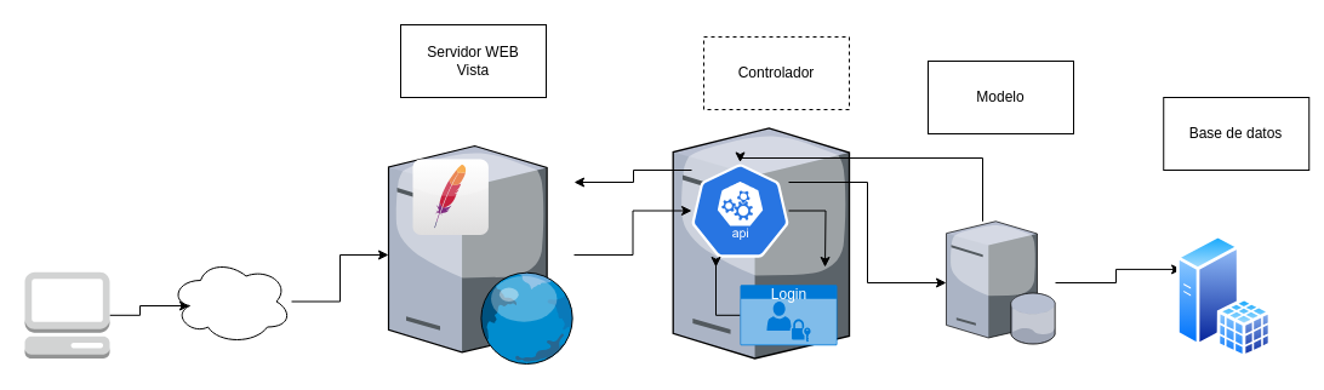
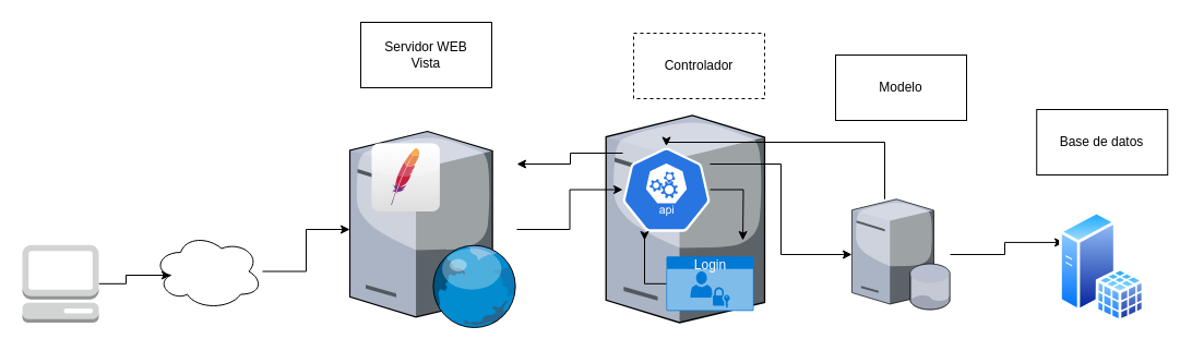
- <mxCell id="24" value="Base de datos" style="rounded=0;whiteSpace=wrap;html=1;" vertex="1" parent="1"><mxGeometry x="959.25" y="80" width="120" height="60" as="geometry" /></mxCell>
+ <mxCell id="24" value="Base de datos" style="rounded=0;whiteSpace=wrap;html=1;" vertex="1" parent="1"><mxGeometry x="949.25" y="100" width="120" height="60" as="geometry" /></mxCell>
